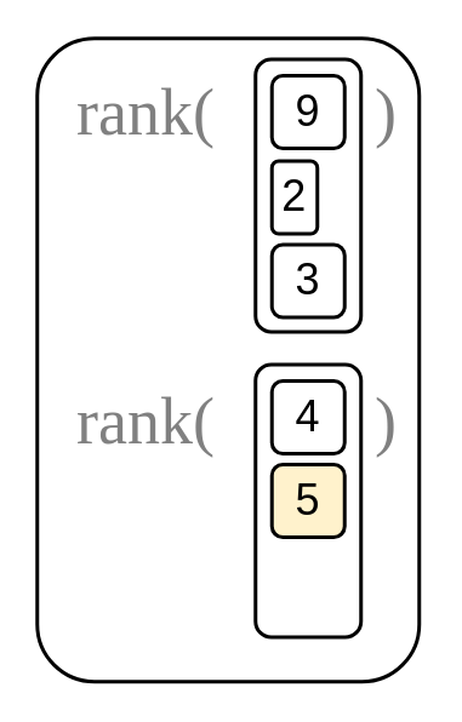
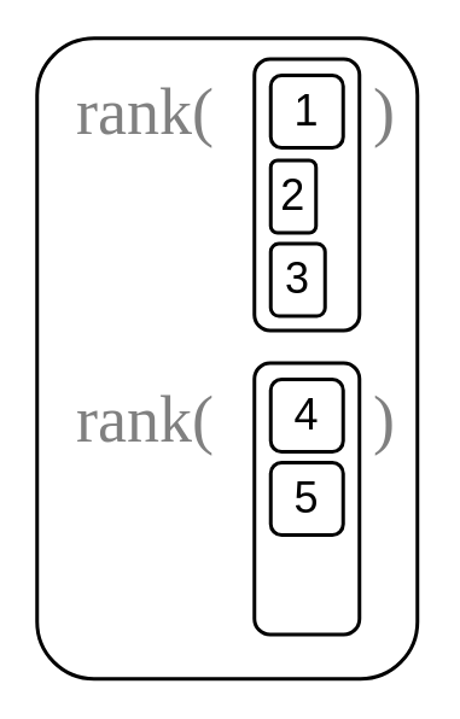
- <mxCell id="5" value="&lt;font style=&quot;font-size: 24px&quot;&gt;9&lt;/font&gt;" style="rounded=1;whiteSpace=wrap;html=1;strokeWidth=2;" vertex="1" parent="3"><mxGeometry x="9" y="9" width="40" height="40" as="geometry" /></mxCell>
+ <mxCell id="5" value="&lt;font style=&quot;font-size: 24px&quot;&gt;1&lt;/font&gt;" style="rounded=1;whiteSpace=wrap;html=1;strokeWidth=2;" vertex="1" parent="3"><mxGeometry x="9" y="9" width="40" height="40" as="geometry" /></mxCell>
- <mxCell id="7" value="3" style="rounded=1;whiteSpace=wrap;html=1;fontSize=24;strokeWidth=2;" vertex="1" parent="3"><mxGeometry x="9" y="102" width="40" height="40" as="geometry" /></mxCell>
+ <mxCell id="7" value="3" style="rounded=1;whiteSpace=wrap;html=1;fontSize=24;strokeWidth=2;" vertex="1" parent="3"><mxGeometry x="9" y="102" width="30" height="40" as="geometry" /></mxCell>
- <mxCell id="11" value="5" style="rounded=1;whiteSpace=wrap;html=1;fontSize=24;strokeWidth=2;fillColor=#fff2cc;" vertex="1" parent="8"><mxGeometry y="33" width="40" height="40" as="geometry" /></mxCell>
+ <mxCell id="11" value="5" style="rounded=1;whiteSpace=wrap;html=1;fontSize=24;strokeWidth=2;" vertex="1" parent="8"><mxGeometry y="33" width="40" height="40" as="geometry" /></mxCell>
